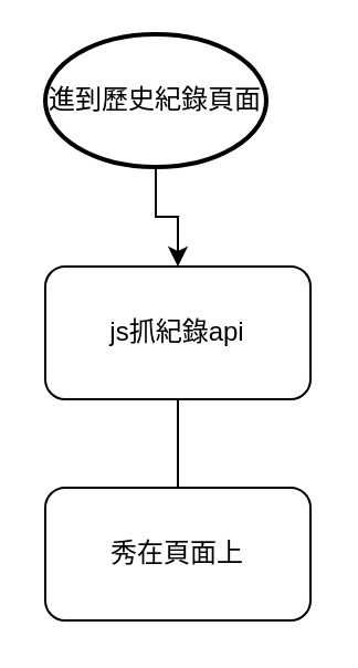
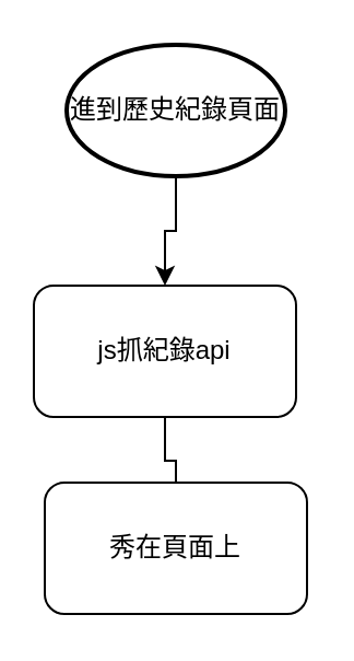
- <mxCell id="3" value="進到歷史紀錄頁面" style="strokeWidth=2;html=1;shape=mxgraph.flowchart.start_1;whiteSpace=wrap;" vertex="1" parent="1"><mxGeometry x="20" y="15" width="100" height="60" as="geometry" /></mxCell>
+ <mxCell id="3" value="進到歷史紀錄頁面" style="strokeWidth=2;html=1;shape=mxgraph.flowchart.start_1;whiteSpace=wrap;" vertex="1" parent="1"><mxGeometry x="30" y="20" width="100" height="60" as="geometry" /></mxCell>
- <mxCell id="5" value="js抓紀錄api" style="rounded=1;whiteSpace=wrap;html=1;" vertex="1" parent="1"><mxGeometry x="20" y="120" width="120" height="60" as="geometry" /></mxCell>
+ <mxCell id="5" value="js抓紀錄api" style="rounded=1;whiteSpace=wrap;html=1;" vertex="1" parent="1"><mxGeometry x="15" y="130" width="120" height="60" as="geometry" /></mxCell>
